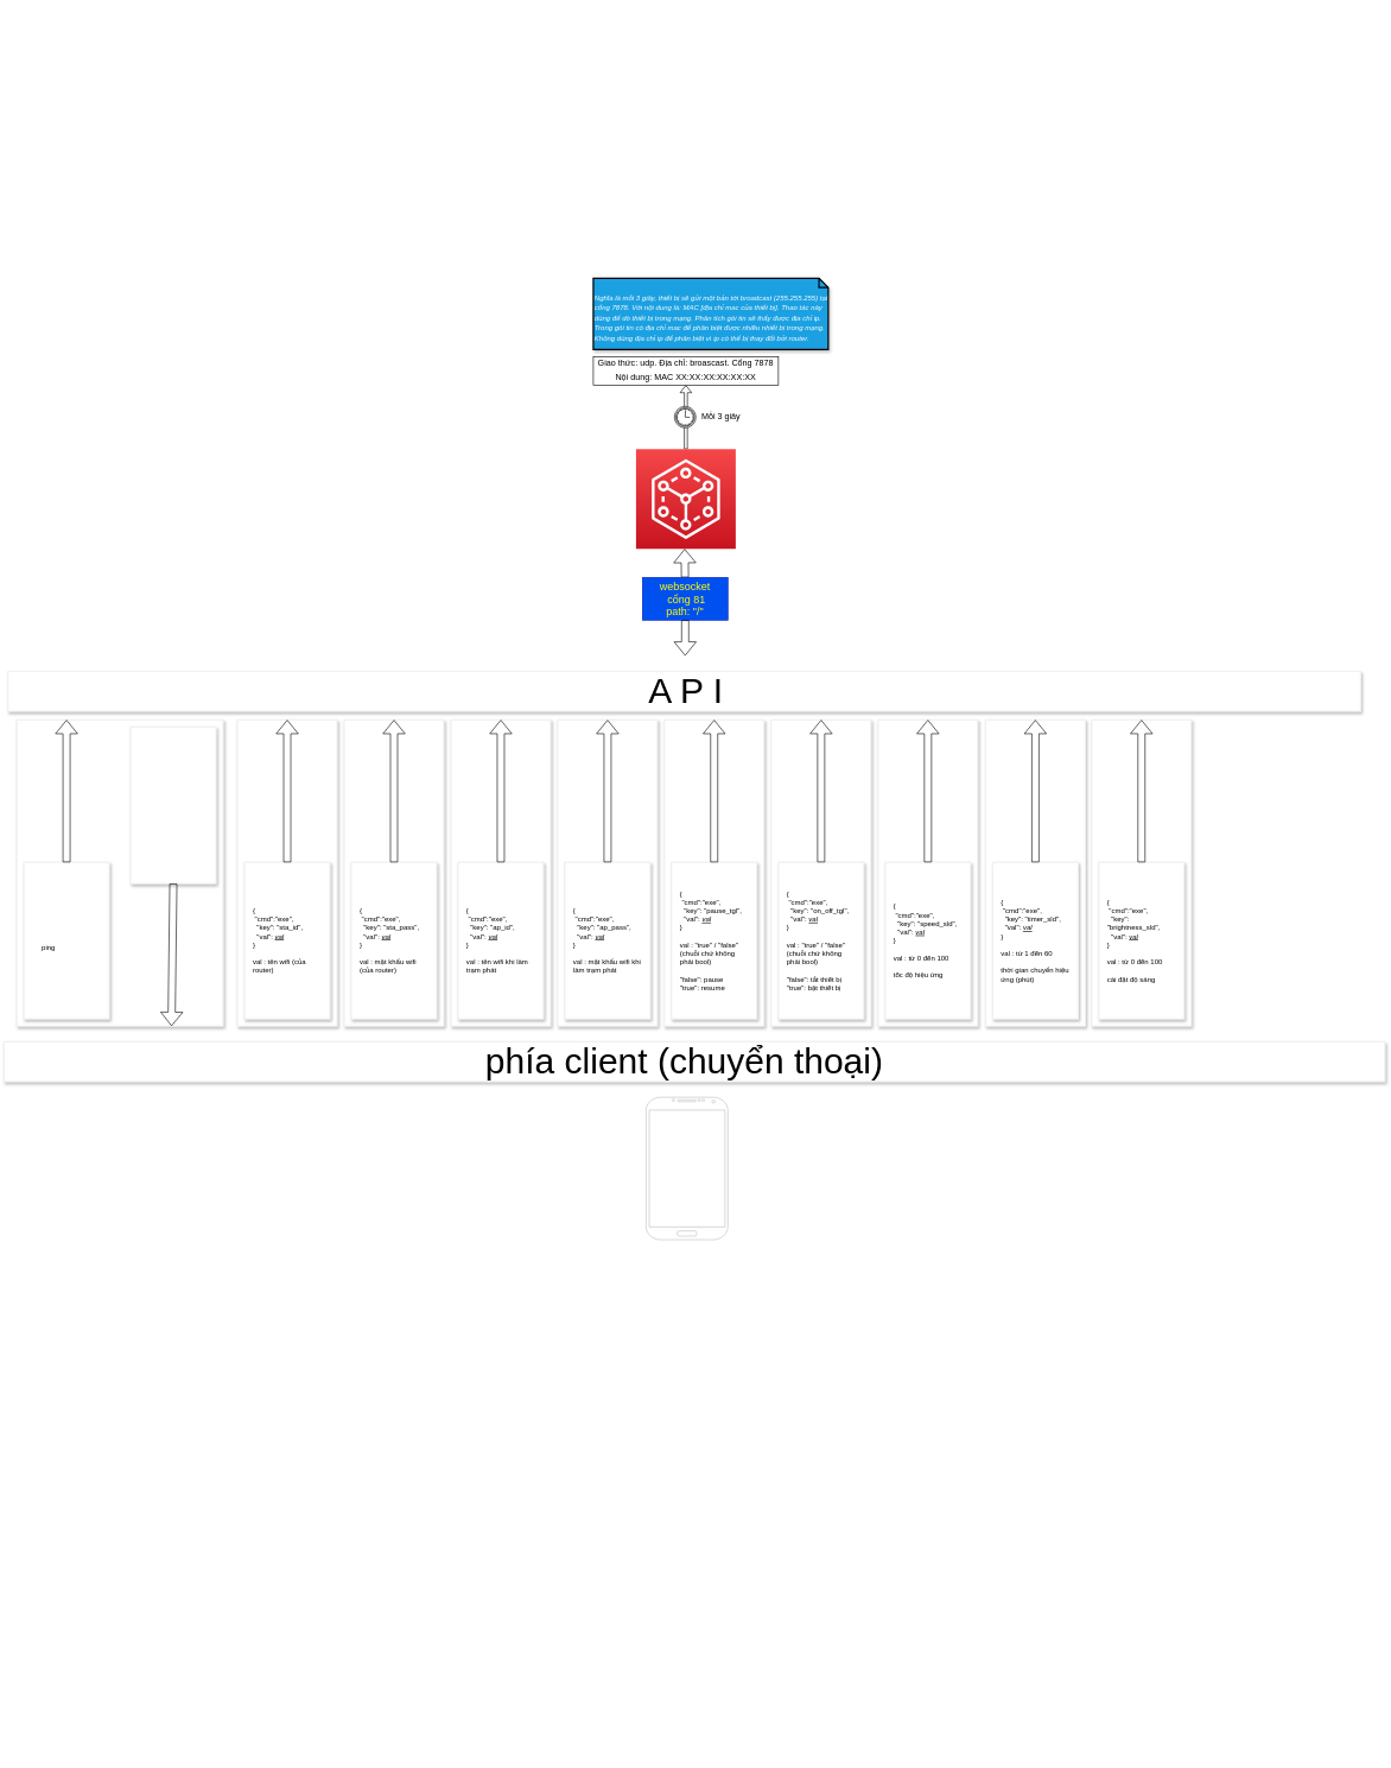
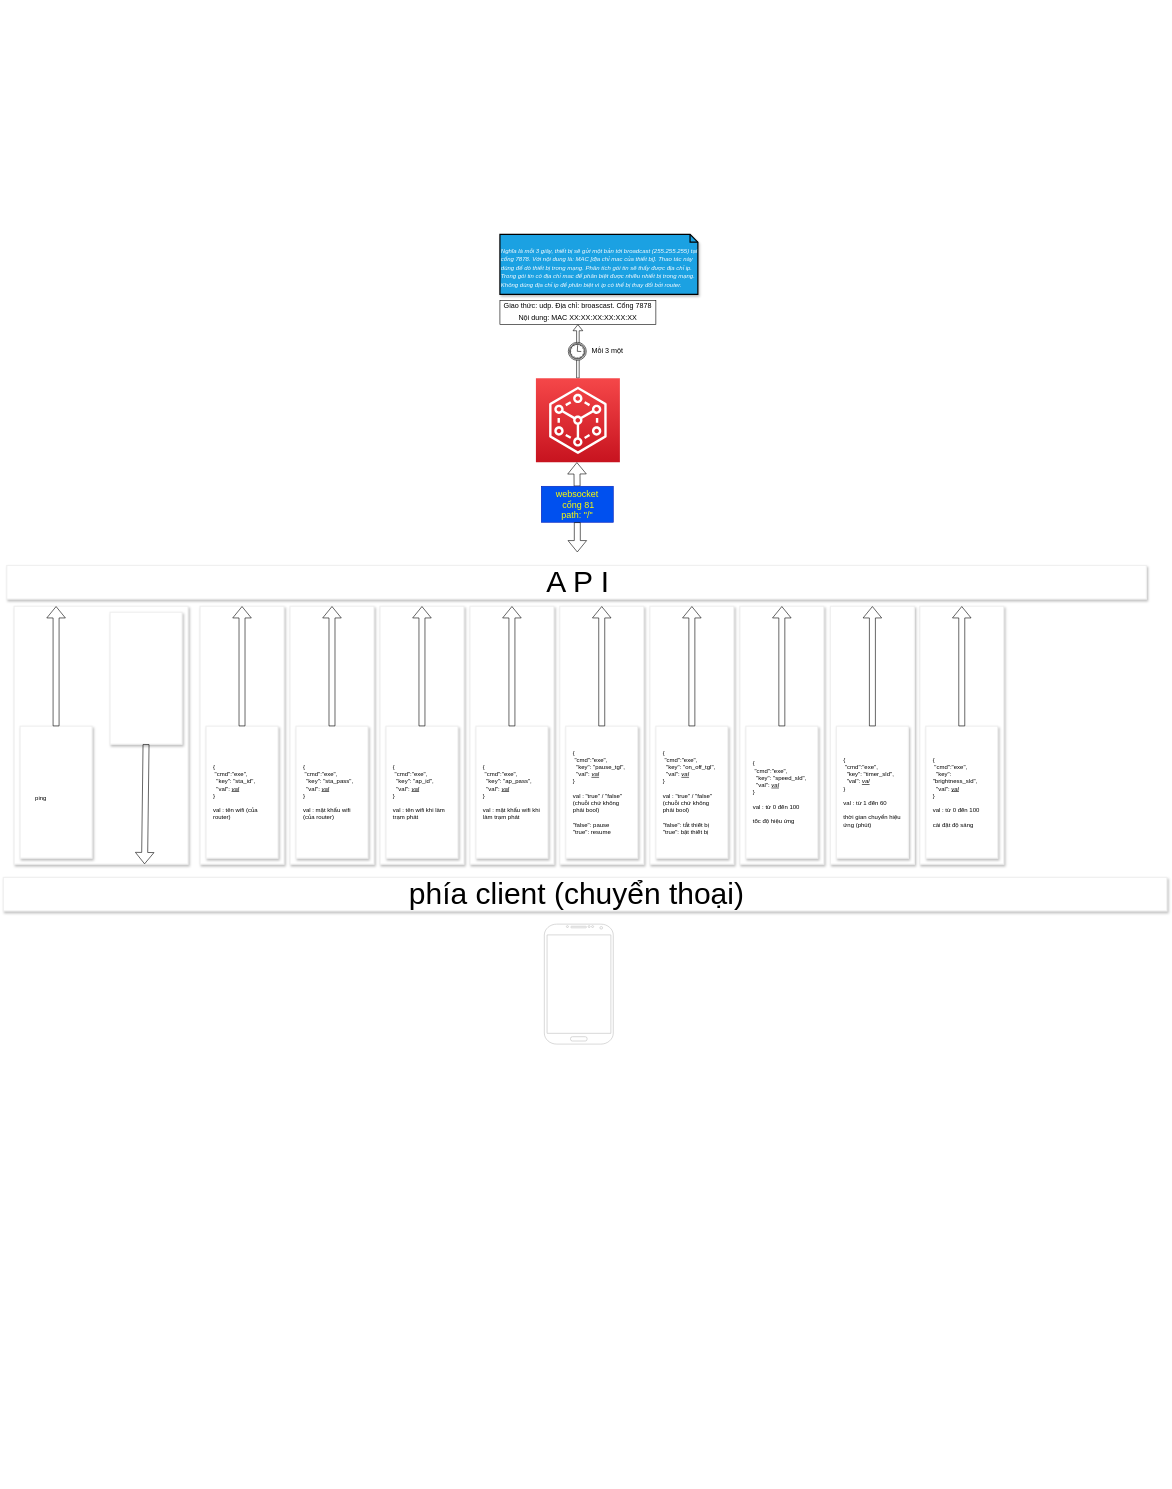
- <mxCell id="5" value="Mỗi 3 giây" style="text;html=1;strokeColor=none;fillColor=none;align=center;verticalAlign=middle;whiteSpace=wrap;rounded=0;" vertex="1" parent="1"><mxGeometry x="974" y="575" width="71" height="20" as="geometry" /></mxCell>
+ <mxCell id="5" value="Mỗi 3 một" style="text;html=1;strokeColor=none;fillColor=none;align=center;verticalAlign=middle;whiteSpace=wrap;rounded=0;" vertex="1" parent="1"><mxGeometry x="974" y="575" width="71" height="20" as="geometry" /></mxCell>
